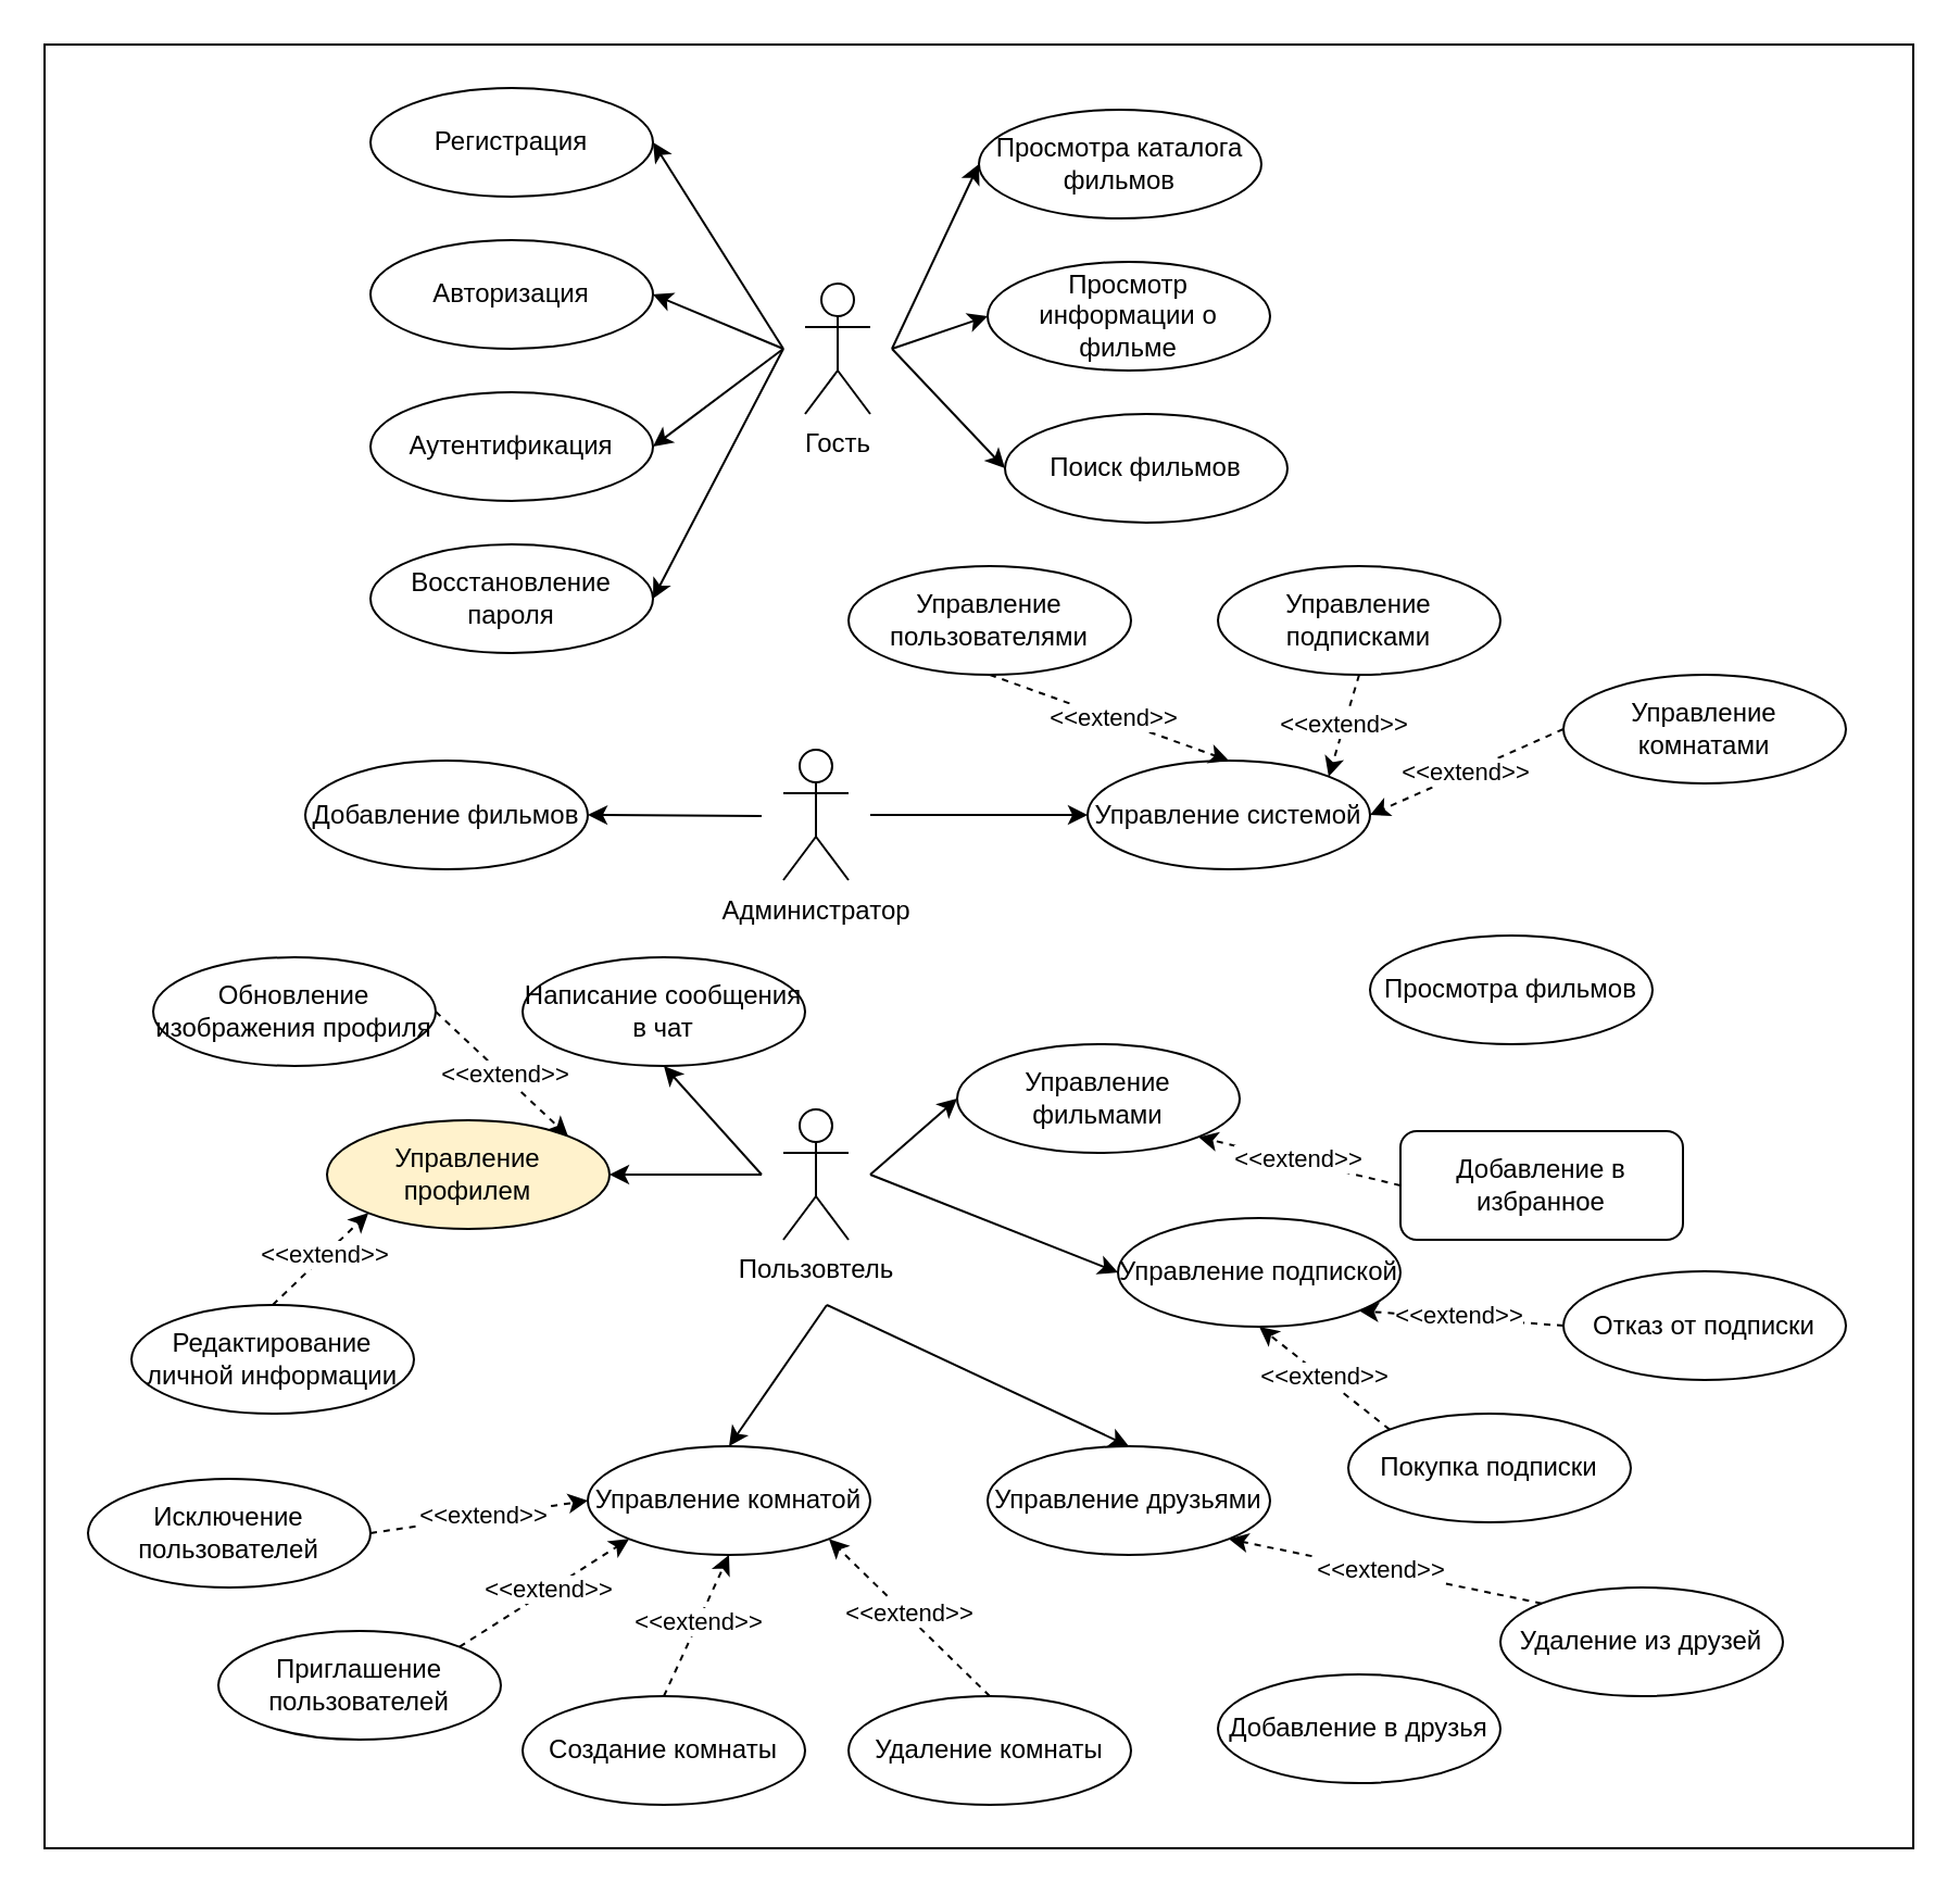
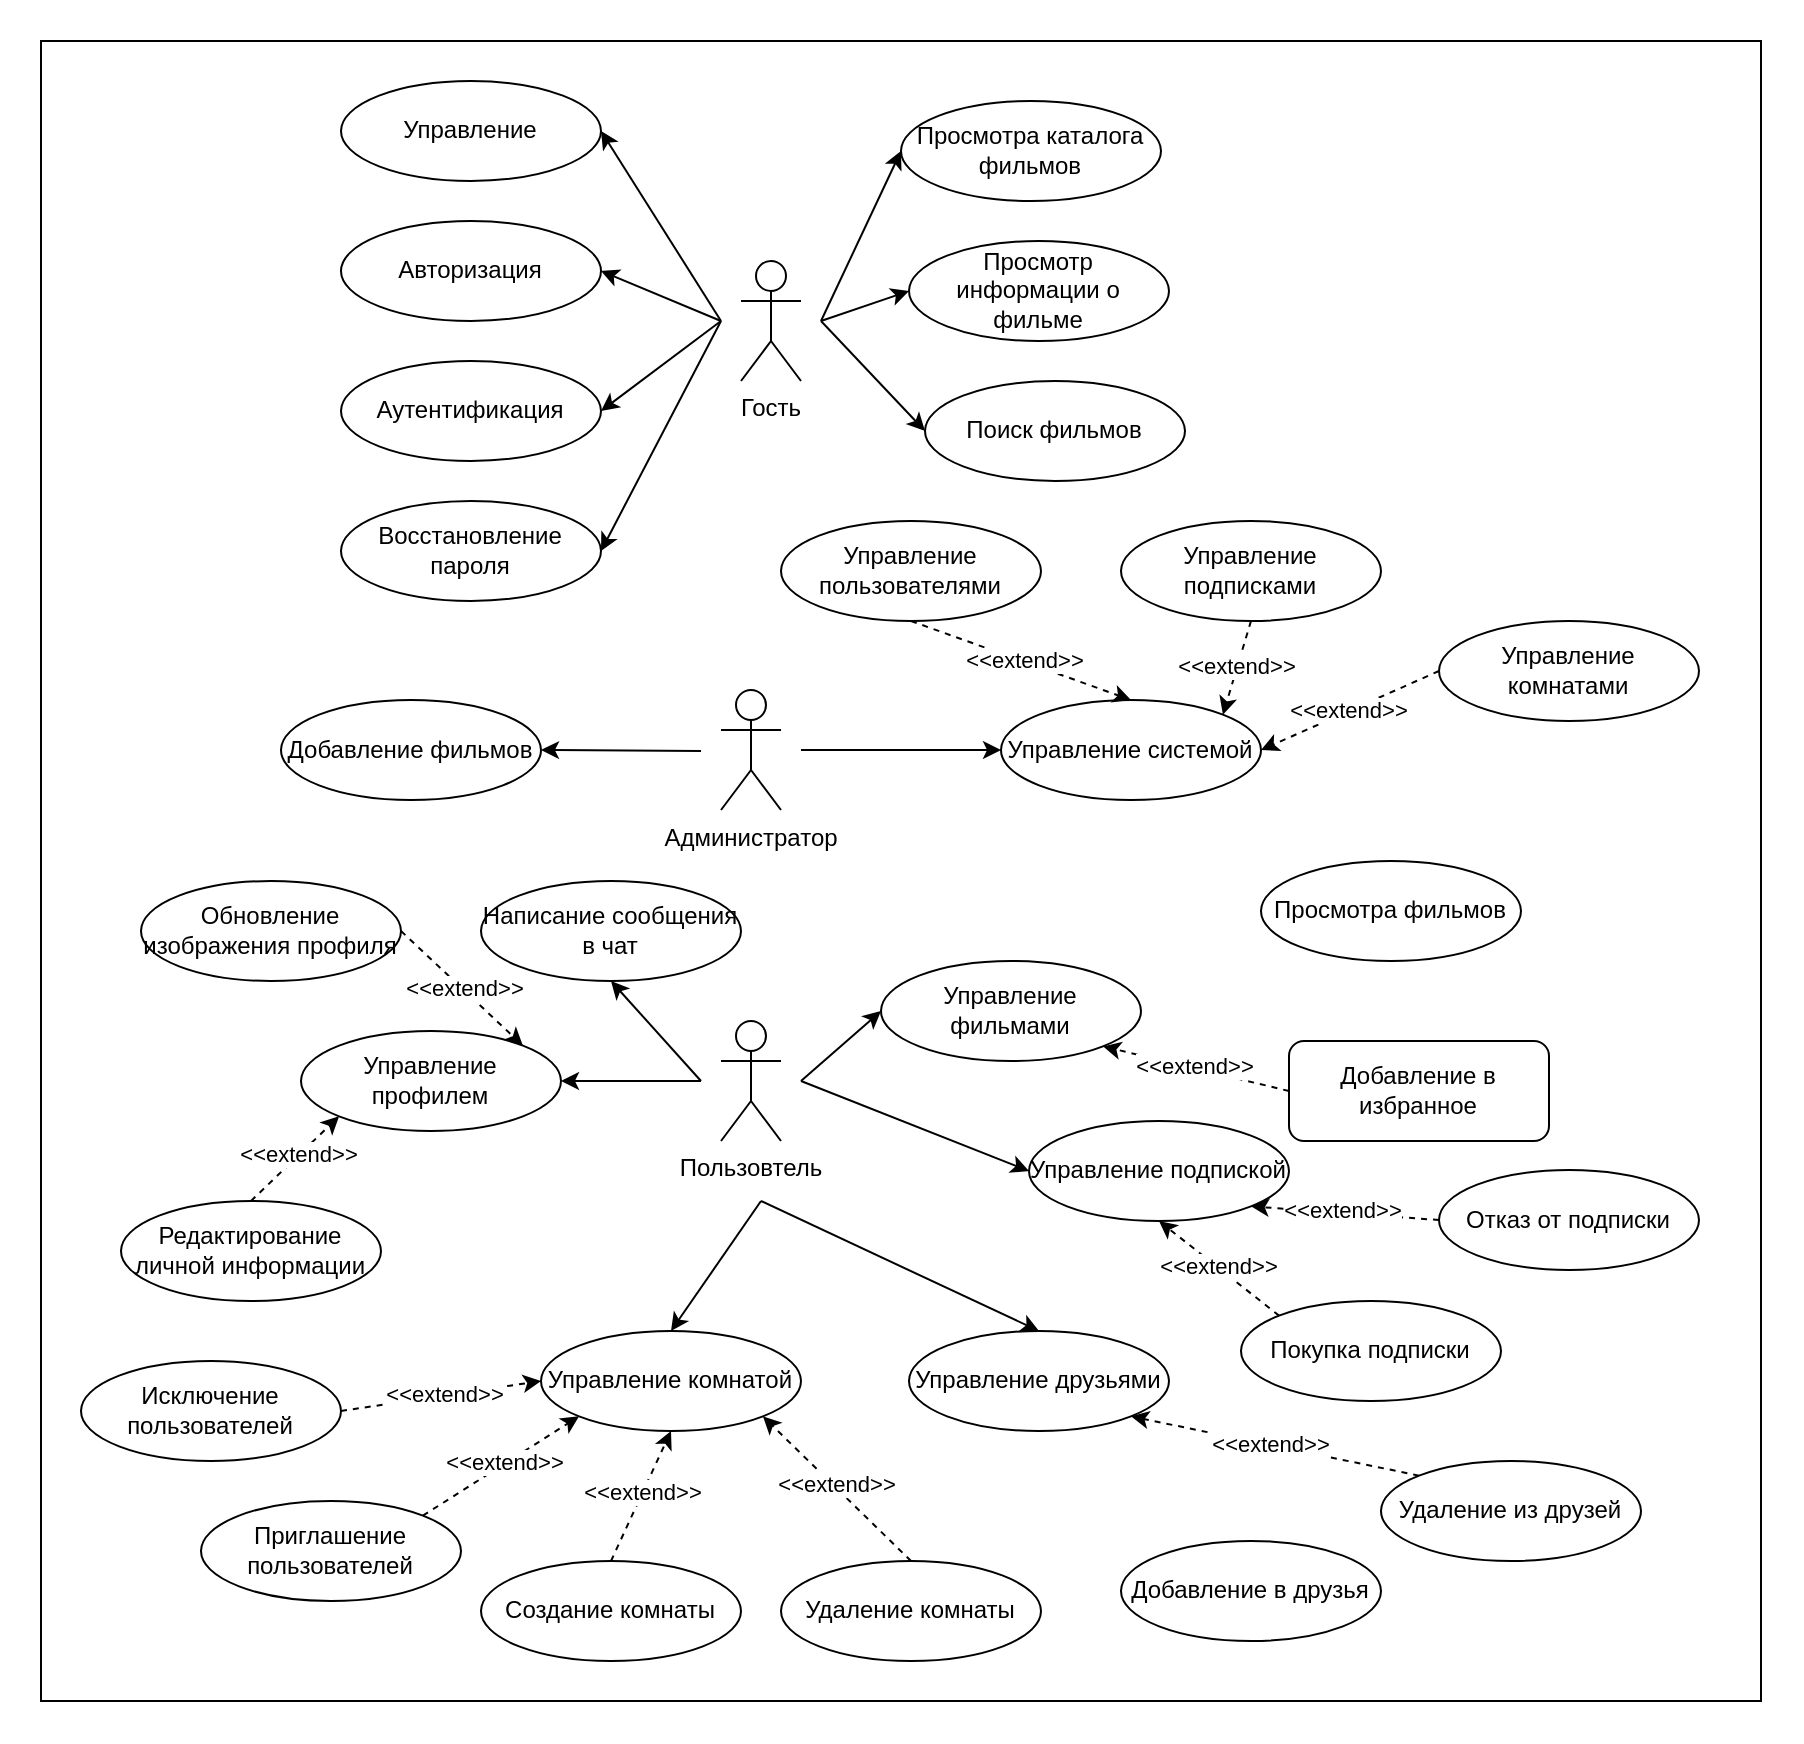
- <mxCell id="4" value="Регистрация" style="ellipse;whiteSpace=wrap;html=1;" vertex="1" parent="1"><mxGeometry x="170" y="40" width="130" height="50" as="geometry" /></mxCell>
+ <mxCell id="4" value="Управление" style="ellipse;whiteSpace=wrap;html=1;" vertex="1" parent="1"><mxGeometry x="170" y="40" width="130" height="50" as="geometry" /></mxCell>
- <mxCell id="31" value="Управление профилем" style="ellipse;whiteSpace=wrap;html=1;fillColor=#fff2cc;" vertex="1" parent="1"><mxGeometry x="150" y="515" width="130" height="50" as="geometry" /></mxCell>
+ <mxCell id="31" value="Управление профилем" style="ellipse;whiteSpace=wrap;html=1;" vertex="1" parent="1"><mxGeometry x="150" y="515" width="130" height="50" as="geometry" /></mxCell>
